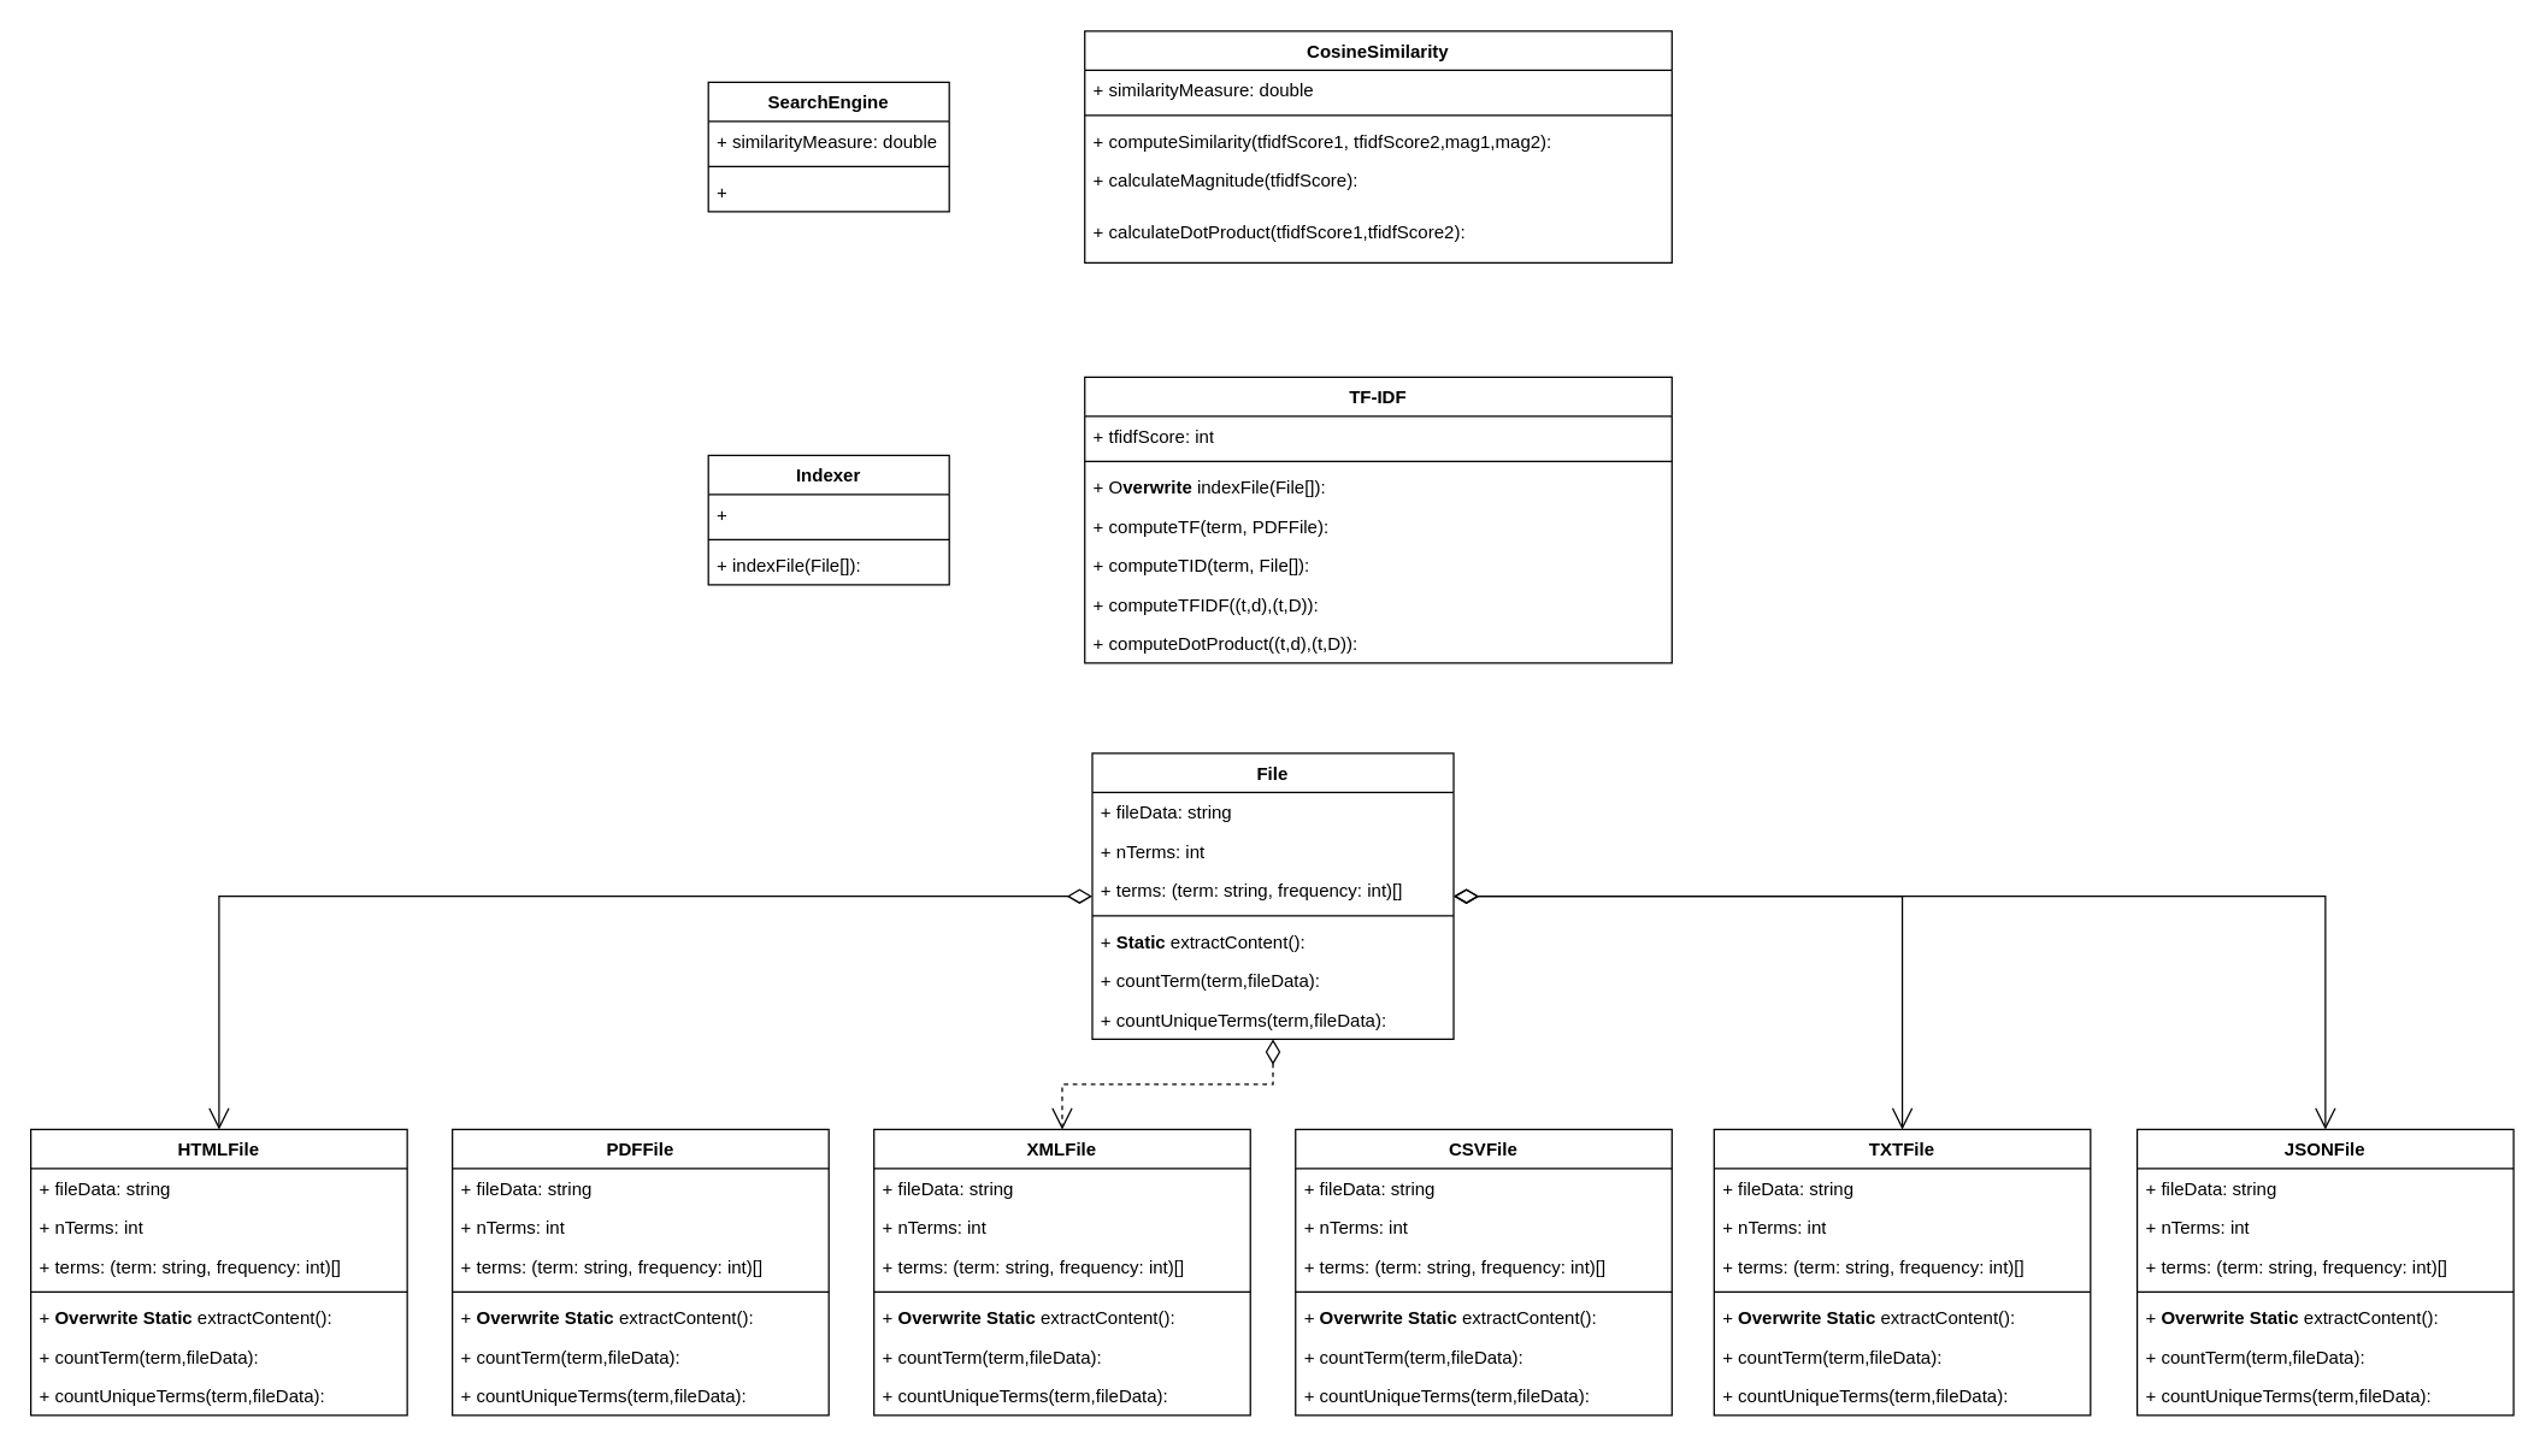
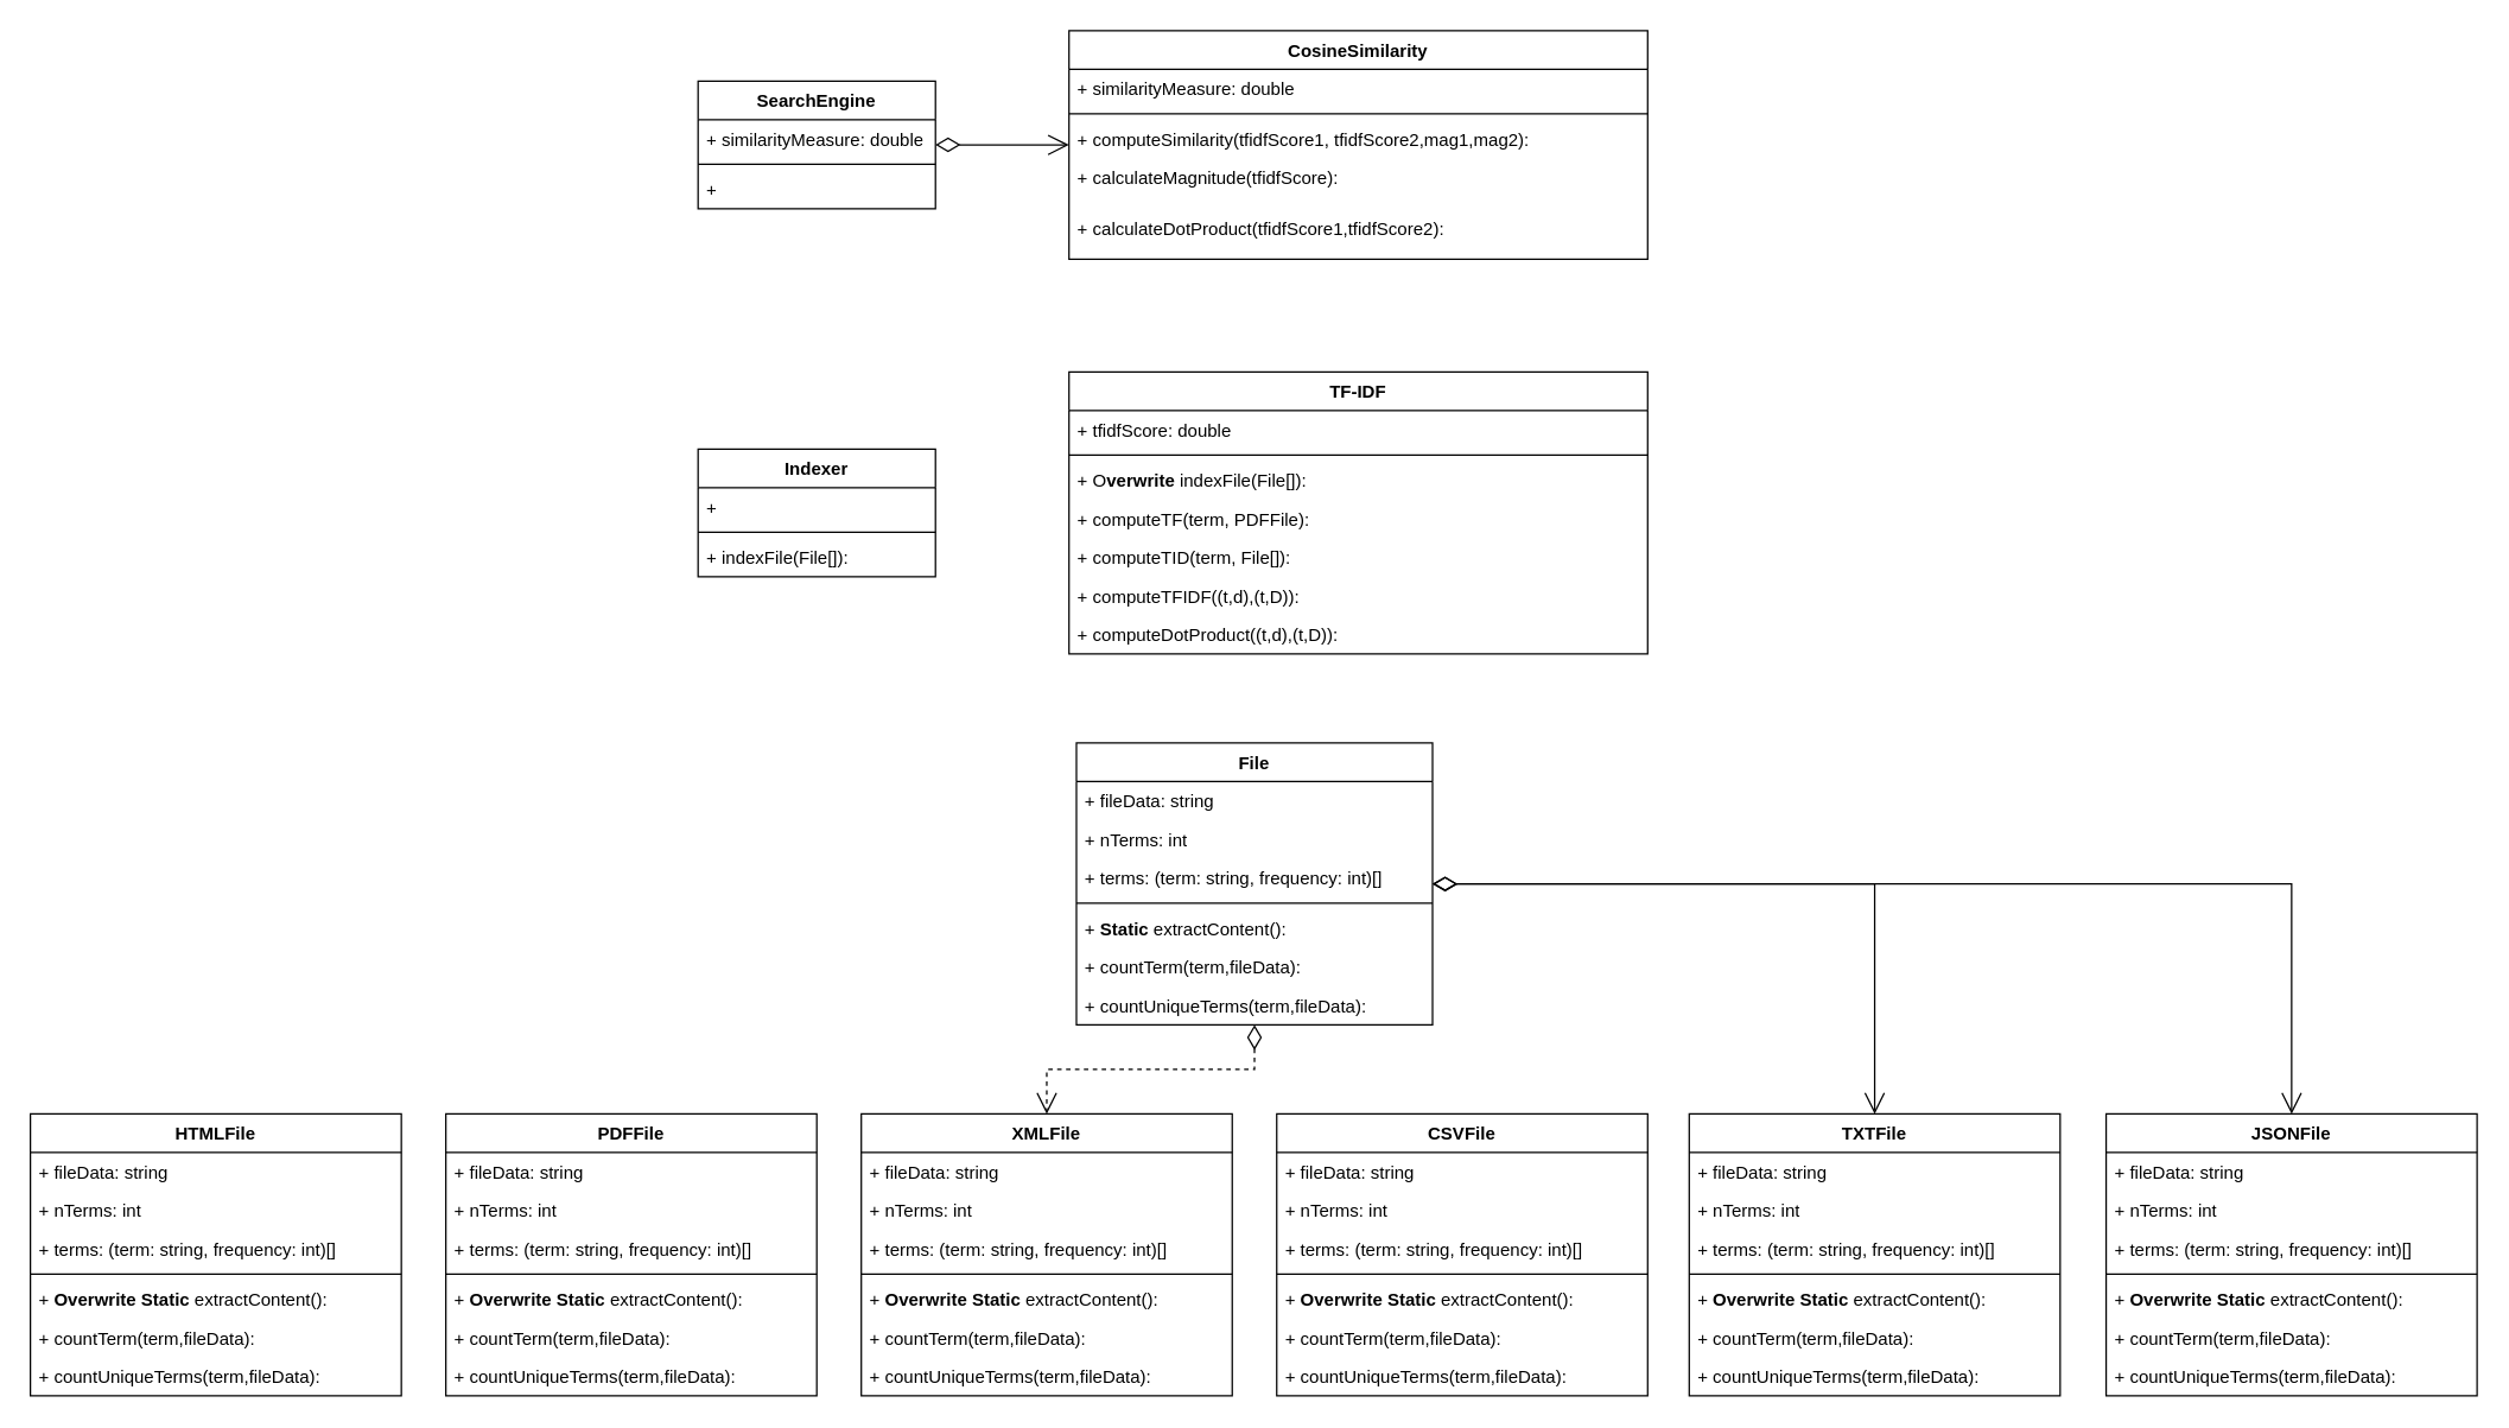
+ <mxCell id="84" value="" style="endArrow=open;html=1;endSize=12;startArrow=diamondThin;startSize=14;startFill=0;edgeStyle=orthogonalEdgeStyle;align=left;verticalAlign=bottom;rounded=0;" edge="1" parent="1" source="2" target="6"><mxGeometry x="-0.874" y="25" relative="1" as="geometry"><mxPoint x="640" y="355" as="sourcePoint" /><mxPoint x="730" y="355" as="targetPoint" /><mxPoint y="1" as="offset" /></mxGeometry></mxCell>
- <mxCell id="17" value="+ tfidfScore: int" style="text;strokeColor=none;fillColor=none;align=left;verticalAlign=top;spacingLeft=4;spacingRight=4;overflow=hidden;rotatable=0;points=[[0,0.5],[1,0.5]];portConstraint=eastwest;whiteSpace=wrap;html=1;" vertex="1" parent="16"><mxGeometry y="26" width="390" height="26" as="geometry" /></mxCell>
+ <mxCell id="17" value="+ tfidfScore: double" style="text;strokeColor=none;fillColor=none;align=left;verticalAlign=top;spacingLeft=4;spacingRight=4;overflow=hidden;rotatable=0;points=[[0,0.5],[1,0.5]];portConstraint=eastwest;whiteSpace=wrap;html=1;" vertex="1" parent="16"><mxGeometry y="26" width="390" height="26" as="geometry" /></mxCell>
- <mxCell id="82" value="" style="endArrow=open;html=1;endSize=12;startArrow=diamondThin;startSize=14;startFill=0;edgeStyle=orthogonalEdgeStyle;align=left;verticalAlign=bottom;rounded=0;" edge="1" parent="1" source="24" target="32"><mxGeometry x="-0.874" y="25" relative="1" as="geometry"><mxPoint x="895" y="740" as="sourcePoint" /><mxPoint x="802" y="805" as="targetPoint" /><mxPoint y="1" as="offset" /></mxGeometry></mxCell>
